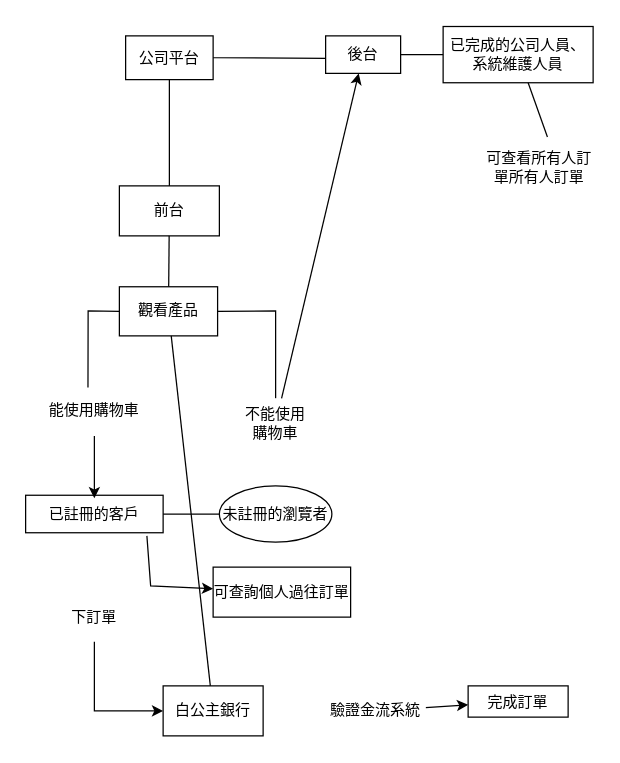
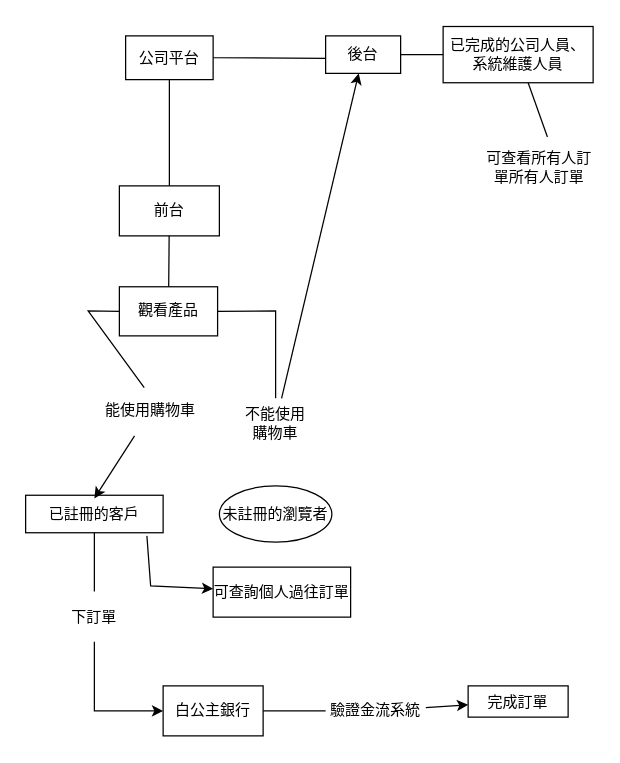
- <mxCell id="16" value="能使用購物車" style="rounded=0;whiteSpace=wrap;html=1;fillColor=default;strokeColor=none;" vertex="1" parent="1"><mxGeometry x="35" y="308" width="80" height="40" as="geometry" /></mxCell>
+ <mxCell id="16" value="能使用購物車" style="rounded=0;whiteSpace=wrap;html=1;fillColor=default;strokeColor=none;" vertex="1" parent="1"><mxGeometry x="80" y="308" width="80" height="40" as="geometry" /></mxCell>
- <mxCell id="25" value="" style="endArrow=none;html=1;rounded=0;" edge="1" parent="1" source="22" target="10"><mxGeometry width="50" height="50" relative="1" as="geometry"><mxPoint x="210" y="568" as="sourcePoint" /><mxPoint x="370" y="568" as="targetPoint" /></mxGeometry></mxCell>
+ <mxCell id="25" value="" style="endArrow=none;html=1;rounded=0;" edge="1" parent="1" source="22" target="24"><mxGeometry width="50" height="50" relative="1" as="geometry"><mxPoint x="210" y="568" as="sourcePoint" /><mxPoint x="370" y="568" as="targetPoint" /></mxGeometry></mxCell>
- <mxCell id="21" value="" style="endArrow=none;html=1;rounded=0;" edge="1" parent="1" source="12" target="13"><mxGeometry width="50" height="50" relative="1" as="geometry"><mxPoint x="75" y="425.5" as="sourcePoint" /><mxPoint x="75" y="578" as="targetPoint" /></mxGeometry></mxCell>
+ <mxCell id="21" value="" style="endArrow=none;html=1;rounded=0;" edge="1" parent="1" source="12" target="20"><mxGeometry width="50" height="50" relative="1" as="geometry"><mxPoint x="75" y="425.5" as="sourcePoint" /><mxPoint x="75" y="578" as="targetPoint" /></mxGeometry></mxCell>
